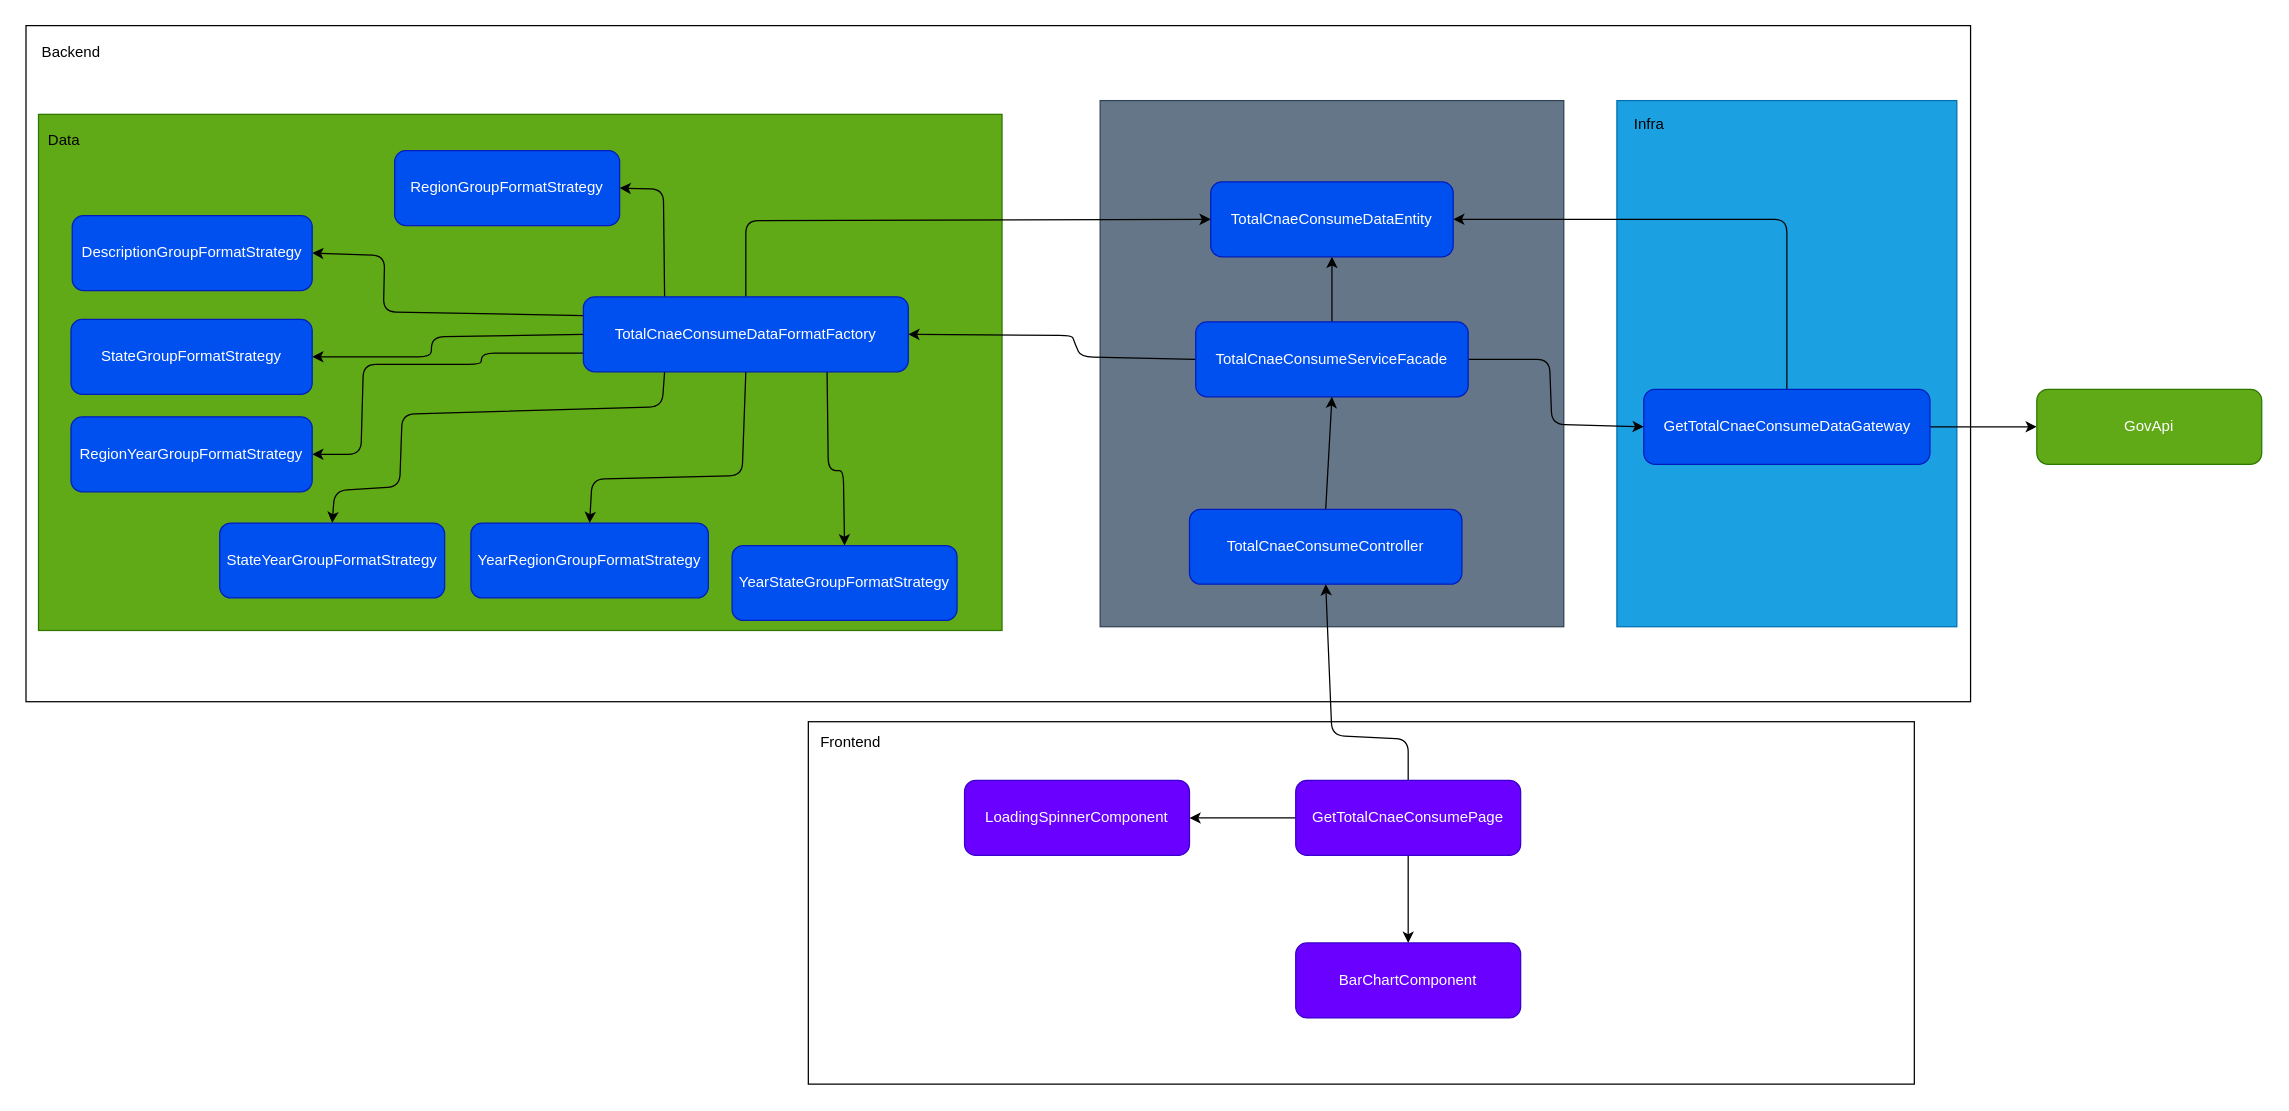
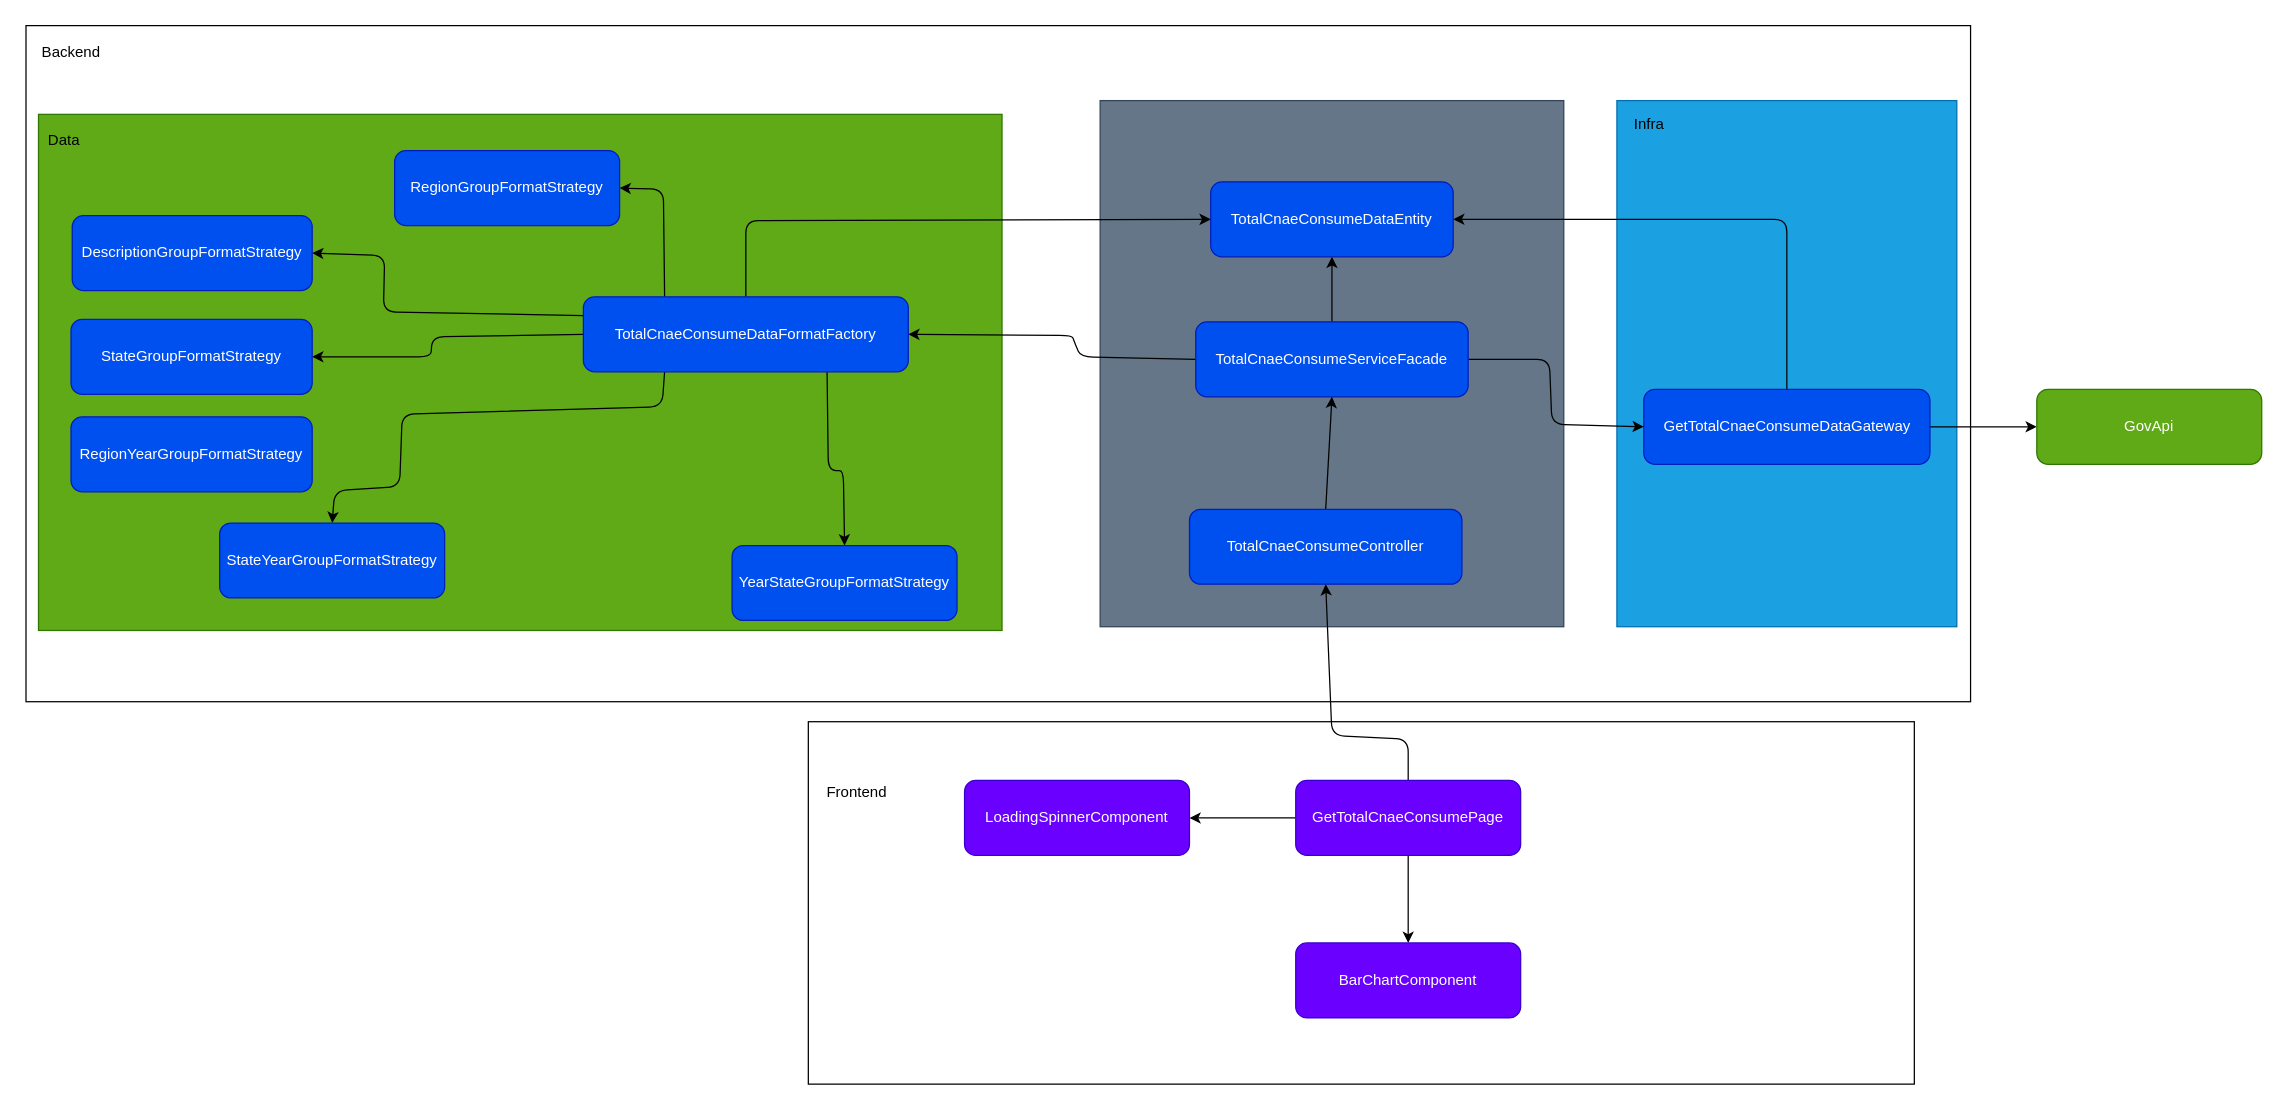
- <mxCell id="18" style="edgeStyle=none;html=1;exitX=0;exitY=0.75;exitDx=0;exitDy=0;entryX=1;entryY=0.5;entryDx=0;entryDy=0;" parent="1" source="22" target="37" edge="1"><mxGeometry relative="1" as="geometry"><Array as="points"><mxPoint x="385" y="282" /><mxPoint x="384" y="291" /><mxPoint x="290" y="291" /><mxPoint x="288" y="363" /></Array></mxGeometry></mxCell>
- <mxCell id="20" style="edgeStyle=none;html=1;exitX=0.5;exitY=1;exitDx=0;exitDy=0;entryX=0.5;entryY=0;entryDx=0;entryDy=0;" parent="1" source="22" target="39" edge="1"><mxGeometry relative="1" as="geometry"><Array as="points"><mxPoint x="593" y="380" /><mxPoint x="473" y="383" /></Array></mxGeometry></mxCell>
- <mxCell id="39" value="YearRegionGroupFormatStrategy" style="rounded=1;whiteSpace=wrap;html=1;fillColor=#0050ef;fontColor=#ffffff;strokeColor=#001DBC;" parent="1" vertex="1"><mxGeometry x="376" y="418" width="190" height="60" as="geometry" /></mxCell>
- <mxCell id="31" value="Frontend" style="text;html=1;strokeColor=none;fillColor=none;align=left;verticalAlign=middle;whiteSpace=wrap;rounded=0;" parent="1" vertex="1"><mxGeometry x="654" y="579" width="60" height="30" as="geometry" /></mxCell>
+ <mxCell id="31" value="Frontend" style="text;html=1;strokeColor=none;fillColor=none;align=left;verticalAlign=middle;whiteSpace=wrap;rounded=0;" parent="1" vertex="1"><mxGeometry x="659" y="619" width="60" height="30" as="geometry" /></mxCell>
